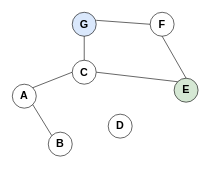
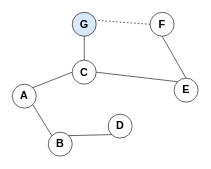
- <mxCell id="12" value="" style="endArrow=none;html=1;entryX=1;entryY=0.335;entryDx=0;entryDy=0;exitX=0;exitY=0.5;exitDx=0;exitDy=0;entryPerimeter=0;" edge="1" parent="1" source="6" target="2"><mxGeometry width="50" height="50" relative="1" as="geometry"><mxPoint x="310" y="170" as="sourcePoint" /><mxPoint x="240" y="160" as="targetPoint" /></mxGeometry></mxCell>
+ <mxCell id="12" value="" style="endArrow=none;html=1;entryX=1;entryY=0.335;entryDx=0;entryDy=0;exitX=0;exitY=0.5;exitDx=0;exitDy=0;entryPerimeter=0;dashed=1;" edge="1" parent="1" source="6" target="2"><mxGeometry width="50" height="50" relative="1" as="geometry"><mxPoint x="310" y="170" as="sourcePoint" /><mxPoint x="240" y="160" as="targetPoint" /></mxGeometry></mxCell>
- <mxCell id="7" value="E" style="ellipse;whiteSpace=wrap;html=1;aspect=fixed;fontSize=18;fontStyle=1;fillColor=#d5e8d4;" vertex="1" parent="1"><mxGeometry x="290" y="130" width="40" height="40" as="geometry" /></mxCell>
+ <mxCell id="7" value="E" style="ellipse;whiteSpace=wrap;html=1;aspect=fixed;fontSize=18;fontStyle=1" vertex="1" parent="1"><mxGeometry x="290" y="130" width="40" height="40" as="geometry" /></mxCell>
+ <mxCell id="10" value="" style="endArrow=none;html=1;entryX=1;entryY=0;entryDx=0;entryDy=0;exitX=0;exitY=1;exitDx=0;exitDy=0;" edge="1" parent="1" source="5" target="4"><mxGeometry width="50" height="50" relative="1" as="geometry"><mxPoint x="145.858" y="94.142" as="sourcePoint" /><mxPoint x="94.142" y="145.858" as="targetPoint" /></mxGeometry></mxCell>
